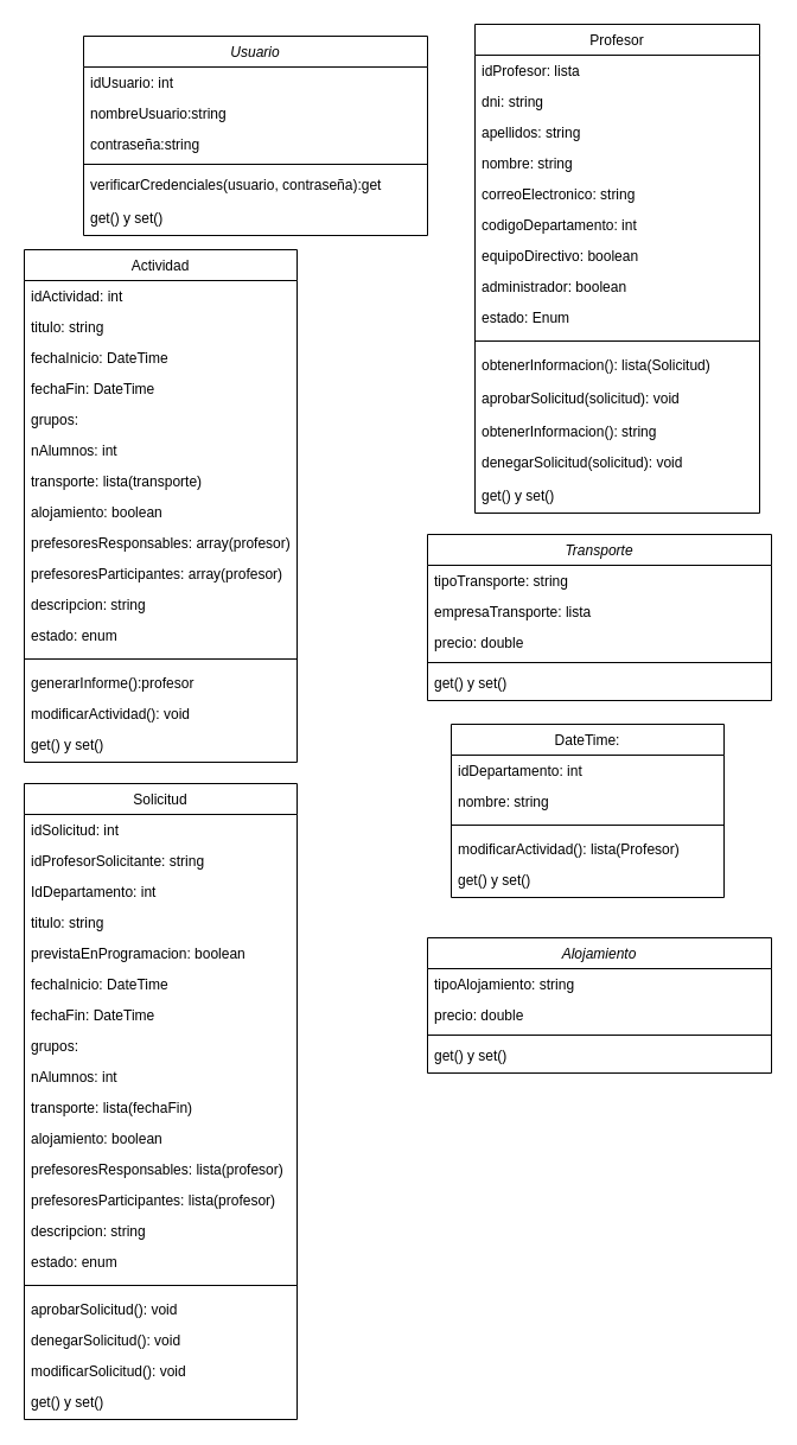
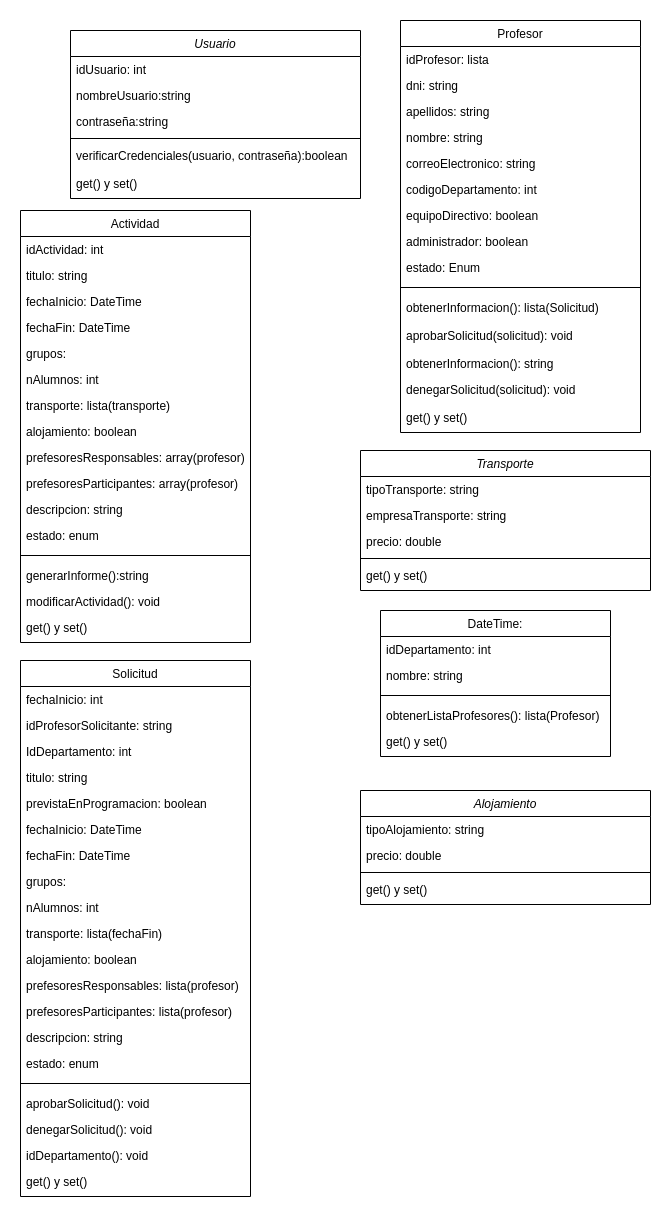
- <mxCell id="7" value="verificarCredenciales(usuario, contraseña):get" style="text;align=left;verticalAlign=top;spacingLeft=4;spacingRight=4;overflow=hidden;rotatable=0;points=[[0,0.5],[1,0.5]];portConstraint=eastwest;" parent="2" vertex="1"><mxGeometry y="112" width="290" height="28" as="geometry" /></mxCell>
+ <mxCell id="7" value="verificarCredenciales(usuario, contraseña):boolean" style="text;align=left;verticalAlign=top;spacingLeft=4;spacingRight=4;overflow=hidden;rotatable=0;points=[[0,0.5],[1,0.5]];portConstraint=eastwest;" parent="2" vertex="1"><mxGeometry y="112" width="290" height="28" as="geometry" /></mxCell>
- <mxCell id="71" value="empresaTransporte: lista" style="text;align=left;verticalAlign=top;spacingLeft=4;spacingRight=4;overflow=hidden;rotatable=0;points=[[0,0.5],[1,0.5]];portConstraint=eastwest;rounded=0;shadow=0;html=0;" vertex="1" parent="69"><mxGeometry y="52" width="290" height="26" as="geometry" /></mxCell>
+ <mxCell id="71" value="empresaTransporte: string" style="text;align=left;verticalAlign=top;spacingLeft=4;spacingRight=4;overflow=hidden;rotatable=0;points=[[0,0.5],[1,0.5]];portConstraint=eastwest;rounded=0;shadow=0;html=0;" vertex="1" parent="69"><mxGeometry y="52" width="290" height="26" as="geometry" /></mxCell>
- <mxCell id="66" value="generarInforme():profesor" style="text;align=left;verticalAlign=top;spacingLeft=4;spacingRight=4;overflow=hidden;rotatable=0;points=[[0,0.5],[1,0.5]];portConstraint=eastwest;" vertex="1" parent="52"><mxGeometry y="352" width="230" height="26" as="geometry" /></mxCell>
+ <mxCell id="66" value="generarInforme():string" style="text;align=left;verticalAlign=top;spacingLeft=4;spacingRight=4;overflow=hidden;rotatable=0;points=[[0,0.5],[1,0.5]];portConstraint=eastwest;" vertex="1" parent="52"><mxGeometry y="352" width="230" height="26" as="geometry" /></mxCell>
- <mxCell id="32" value="idSolicitud: int" style="text;align=left;verticalAlign=top;spacingLeft=4;spacingRight=4;overflow=hidden;rotatable=0;points=[[0,0.5],[1,0.5]];portConstraint=eastwest;" vertex="1" parent="31"><mxGeometry y="26" width="230" height="26" as="geometry" /></mxCell>
+ <mxCell id="32" value="fechaInicio: int" style="text;align=left;verticalAlign=top;spacingLeft=4;spacingRight=4;overflow=hidden;rotatable=0;points=[[0,0.5],[1,0.5]];portConstraint=eastwest;" vertex="1" parent="31"><mxGeometry y="26" width="230" height="26" as="geometry" /></mxCell>
- <mxCell id="29" value="modificarActividad(): lista(Profesor)" style="text;align=left;verticalAlign=top;spacingLeft=4;spacingRight=4;overflow=hidden;rotatable=0;points=[[0,0.5],[1,0.5]];portConstraint=eastwest;" vertex="1" parent="25"><mxGeometry y="92" width="230" height="26" as="geometry" /></mxCell>
+ <mxCell id="29" value="obtenerListaProfesores(): lista(Profesor)" style="text;align=left;verticalAlign=top;spacingLeft=4;spacingRight=4;overflow=hidden;rotatable=0;points=[[0,0.5],[1,0.5]];portConstraint=eastwest;" vertex="1" parent="25"><mxGeometry y="92" width="230" height="26" as="geometry" /></mxCell>
- <mxCell id="50" value="modificarSolicitud(): void" style="text;align=left;verticalAlign=top;spacingLeft=4;spacingRight=4;overflow=hidden;rotatable=0;points=[[0,0.5],[1,0.5]];portConstraint=eastwest;" vertex="1" parent="31"><mxGeometry y="482" width="230" height="26" as="geometry" /></mxCell>
+ <mxCell id="50" value="idDepartamento(): void" style="text;align=left;verticalAlign=top;spacingLeft=4;spacingRight=4;overflow=hidden;rotatable=0;points=[[0,0.5],[1,0.5]];portConstraint=eastwest;" vertex="1" parent="31"><mxGeometry y="482" width="230" height="26" as="geometry" /></mxCell>
